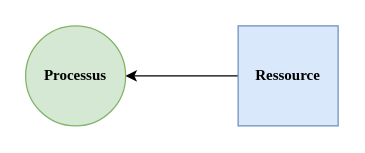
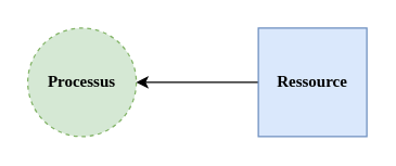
- <mxCell id="2" value="Processus" style="ellipse;whiteSpace=wrap;html=1;aspect=fixed;fillColor=#d5e8d4;strokeColor=#82b366;fontFamily=Fira Sans;fontStyle=1" parent="1" vertex="1"><mxGeometry x="20" y="20" width="80" height="80" as="geometry" /></mxCell>
+ <mxCell id="2" value="Processus" style="ellipse;whiteSpace=wrap;html=1;aspect=fixed;fillColor=#d5e8d4;strokeColor=#82b366;fontFamily=Fira Sans;fontStyle=1;dashed=1;" parent="1" vertex="1"><mxGeometry x="20" y="20" width="80" height="80" as="geometry" /></mxCell>
